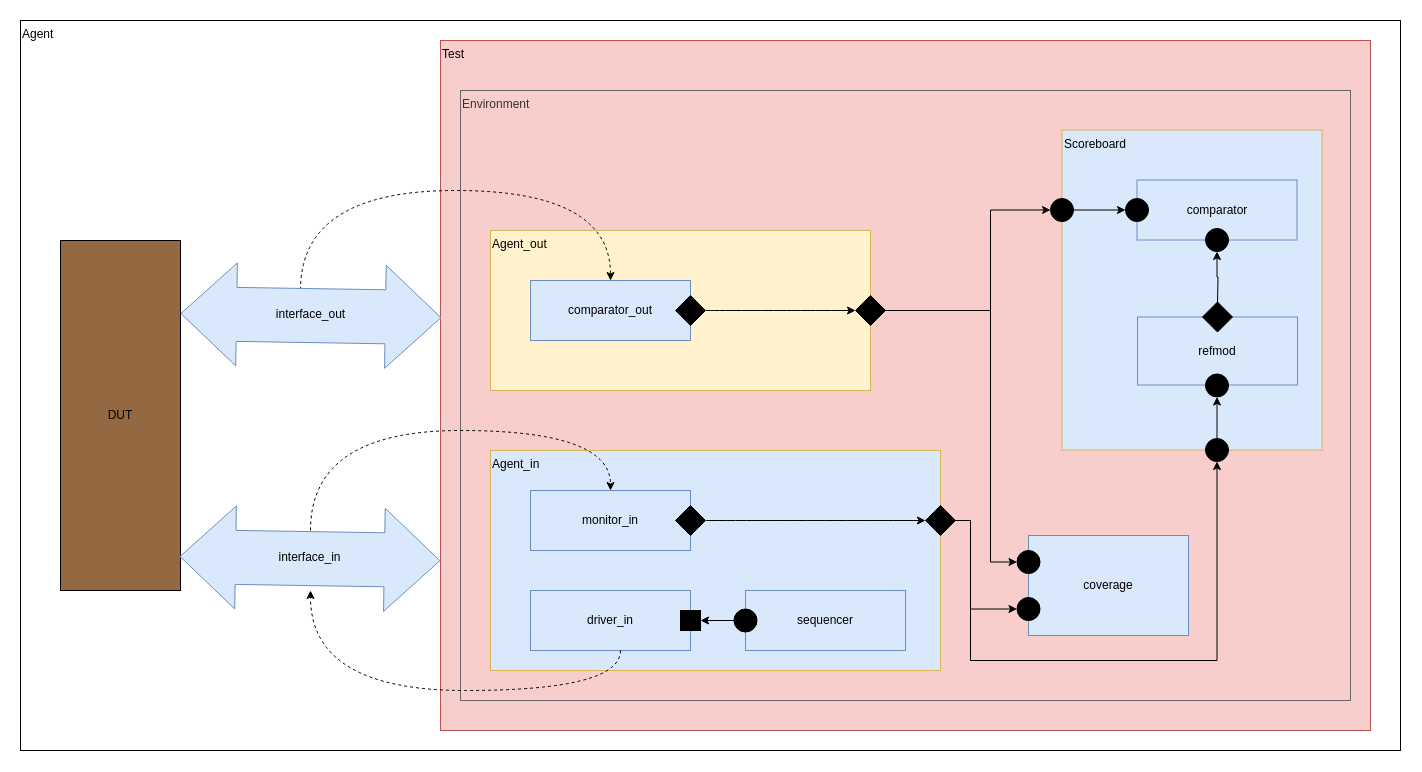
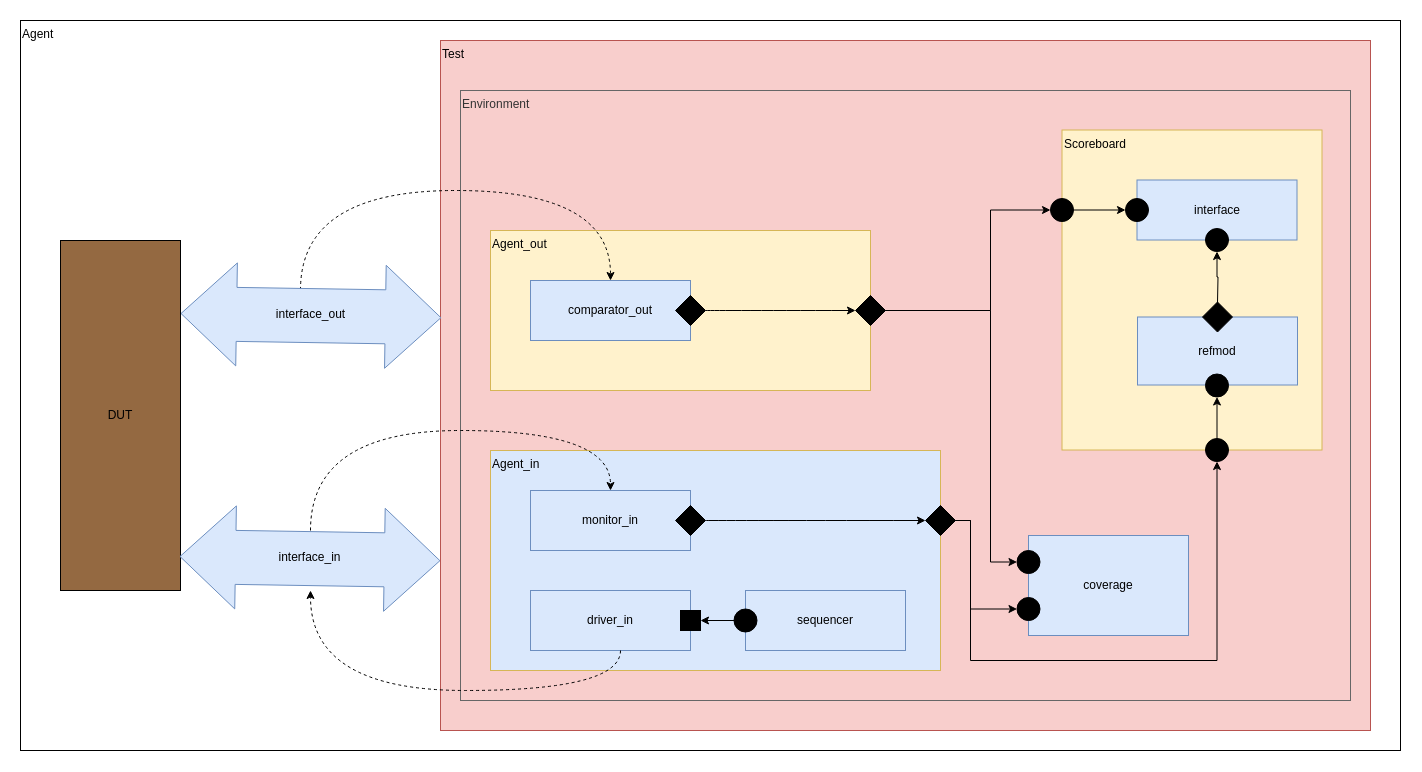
- <mxCell id="13" value="comparator" style="rounded=0;whiteSpace=wrap;html=1;labelBackgroundColor=none;fillColor=#dae8fc;strokeColor=#6c8ebf;" parent="1" vertex="1"><mxGeometry x="1136.5" y="179.5" width="160" height="60" as="geometry" /></mxCell>
+ <mxCell id="13" value="interface" style="rounded=0;whiteSpace=wrap;html=1;labelBackgroundColor=none;fillColor=#dae8fc;strokeColor=#6c8ebf;" parent="1" vertex="1"><mxGeometry x="1136.5" y="179.5" width="160" height="60" as="geometry" /></mxCell>
- <mxCell id="12" value="Scoreboard" style="rounded=0;whiteSpace=wrap;html=1;labelBackgroundColor=none;fillColor=#dae8fc;align=left;verticalAlign=top;strokeColor=#d6b656;" parent="1" vertex="1"><mxGeometry x="1061.5" y="129.5" width="260" height="320" as="geometry" /></mxCell>
+ <mxCell id="12" value="Scoreboard" style="rounded=0;whiteSpace=wrap;html=1;labelBackgroundColor=none;fillColor=#fff2cc;align=left;verticalAlign=top;strokeColor=#d6b656;" parent="1" vertex="1"><mxGeometry x="1061.5" y="129.5" width="260" height="320" as="geometry" /></mxCell>
